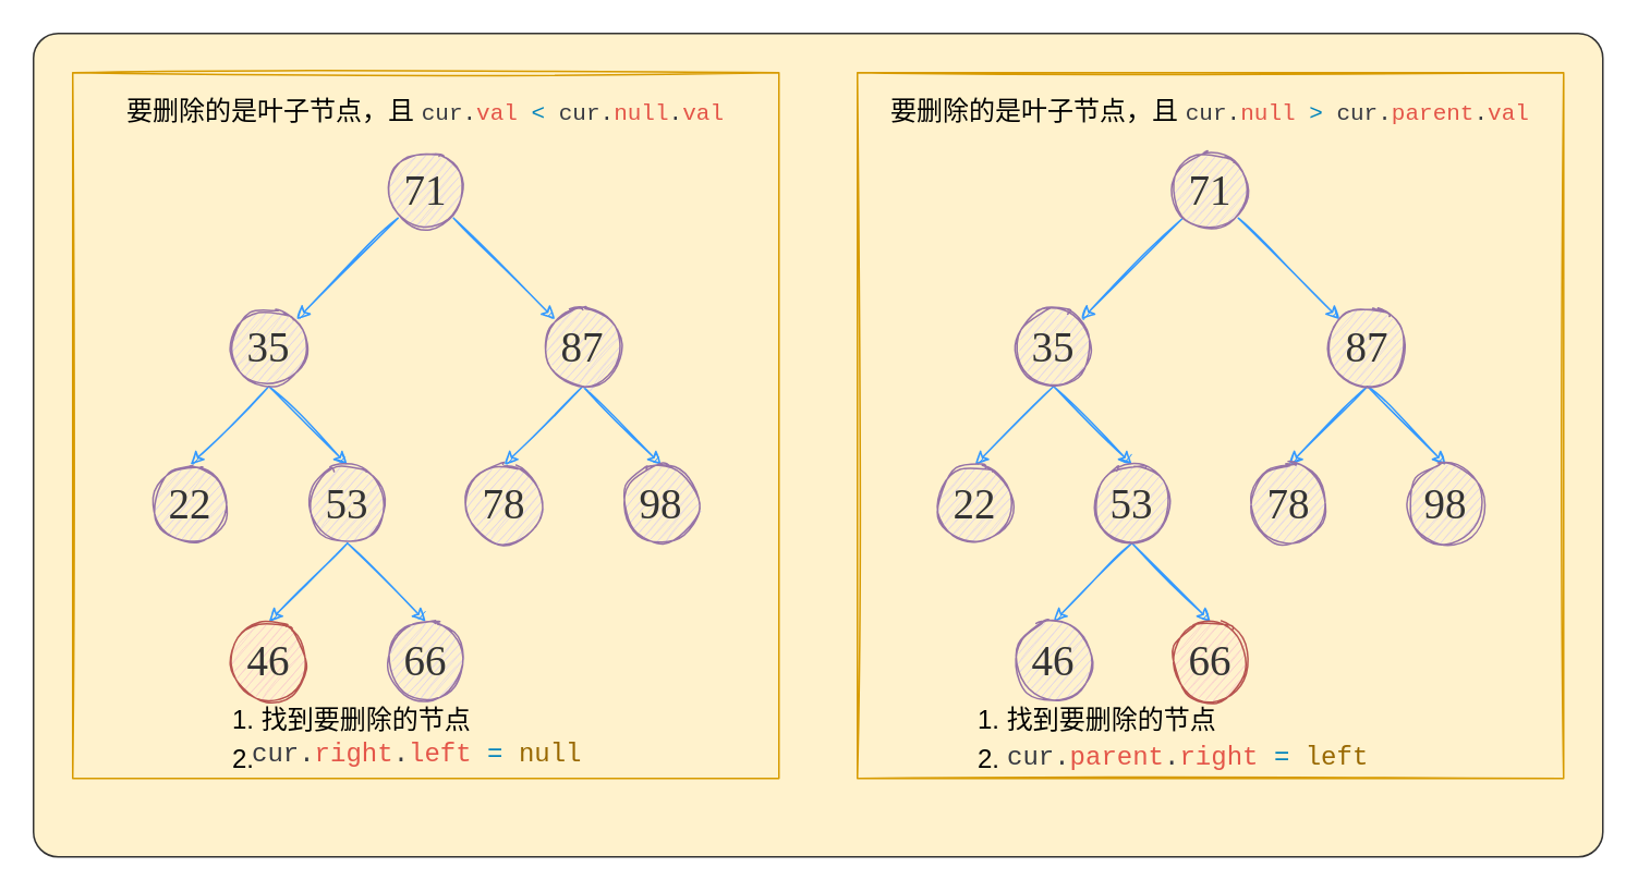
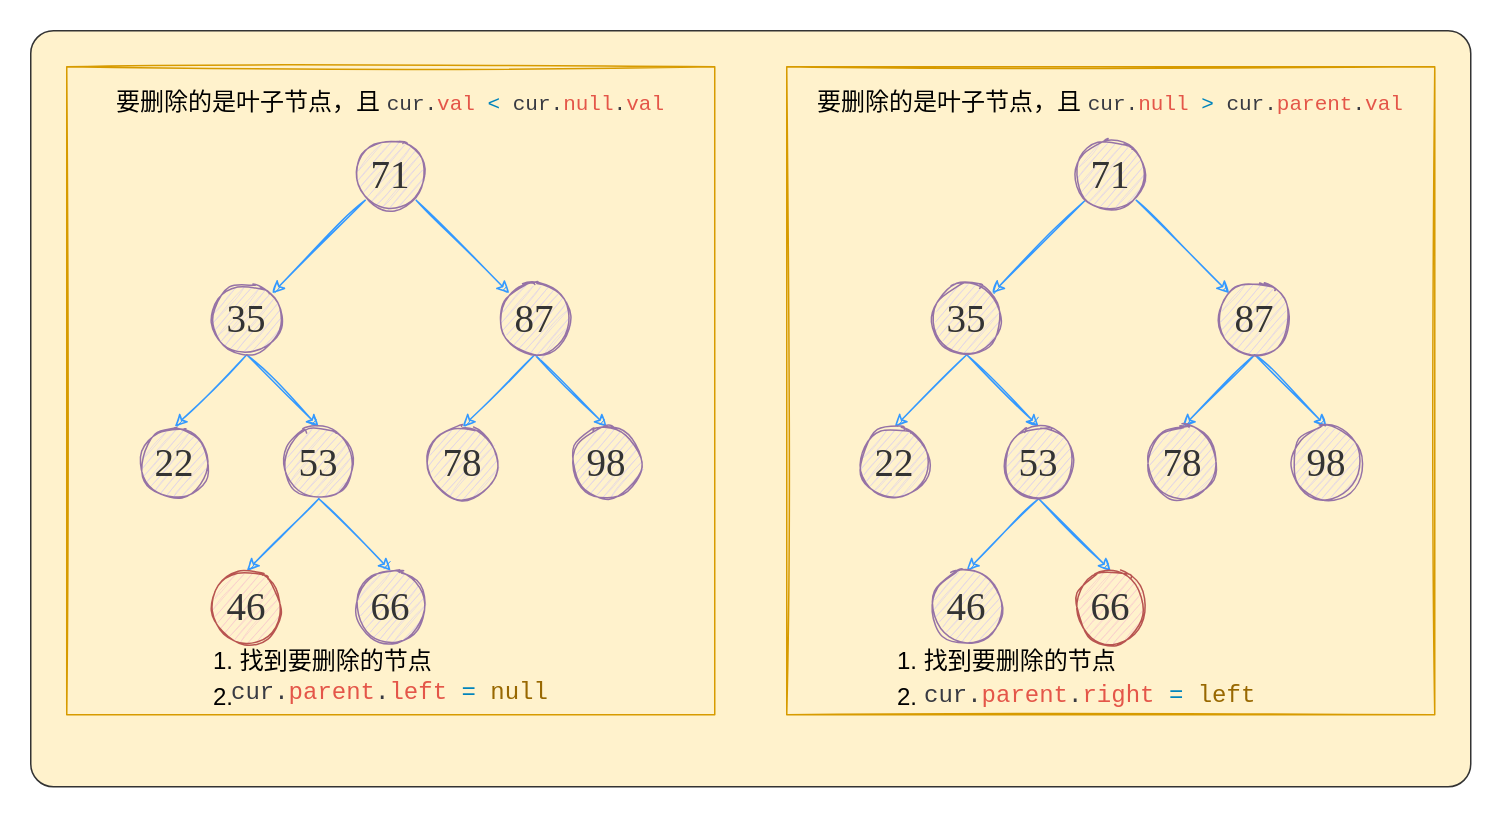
- <mxCell id="45" value="&lt;div style=&quot;color: rgb(56 , 58 , 66) ; font-family: &amp;#34;fira code&amp;#34; , &amp;#34;consolas&amp;#34; , &amp;#34;courier new&amp;#34; , monospace ; font-weight: normal ; font-size: 16px ; line-height: 19px&quot;&gt;&lt;div&gt;&lt;span style=&quot;color: rgb(56 , 58 , 66)&quot;&gt;cur.&lt;/span&gt;&lt;span style=&quot;color: rgb(228 , 86 , 73)&quot;&gt;right&lt;/span&gt;&lt;span style=&quot;color: rgb(56 , 58 , 66)&quot;&gt;.&lt;/span&gt;&lt;span style=&quot;color: rgb(228 , 86 , 73)&quot;&gt;left&lt;/span&gt;&lt;span style=&quot;color: rgb(56 , 58 , 66)&quot;&gt; &lt;/span&gt;&lt;span style=&quot;color: rgb(1 , 132 , 188)&quot;&gt;=&lt;/span&gt;&lt;span style=&quot;color: rgb(56 , 58 , 66)&quot;&gt; &lt;/span&gt;&lt;span style=&quot;color: rgb(152 , 104 , 1)&quot;&gt;null&lt;/span&gt;&lt;/div&gt;&lt;/div&gt;" style="text;whiteSpace=wrap;html=1;" vertex="1" parent="1"><mxGeometry x="152" y="446" width="225" height="36" as="geometry" /></mxCell>
+ <mxCell id="45" value="&lt;div style=&quot;color: rgb(56 , 58 , 66) ; font-family: &amp;#34;fira code&amp;#34; , &amp;#34;consolas&amp;#34; , &amp;#34;courier new&amp;#34; , monospace ; font-weight: normal ; font-size: 16px ; line-height: 19px&quot;&gt;&lt;div&gt;&lt;span style=&quot;color: rgb(56 , 58 , 66)&quot;&gt;cur.&lt;/span&gt;&lt;span style=&quot;color: rgb(228 , 86 , 73)&quot;&gt;parent&lt;/span&gt;&lt;span style=&quot;color: rgb(56 , 58 , 66)&quot;&gt;.&lt;/span&gt;&lt;span style=&quot;color: rgb(228 , 86 , 73)&quot;&gt;left&lt;/span&gt;&lt;span style=&quot;color: rgb(56 , 58 , 66)&quot;&gt; &lt;/span&gt;&lt;span style=&quot;color: rgb(1 , 132 , 188)&quot;&gt;=&lt;/span&gt;&lt;span style=&quot;color: rgb(56 , 58 , 66)&quot;&gt; &lt;/span&gt;&lt;span style=&quot;color: rgb(152 , 104 , 1)&quot;&gt;null&lt;/span&gt;&lt;/div&gt;&lt;/div&gt;" style="text;whiteSpace=wrap;html=1;" vertex="1" parent="1"><mxGeometry x="152" y="446" width="225" height="36" as="geometry" /></mxCell>
